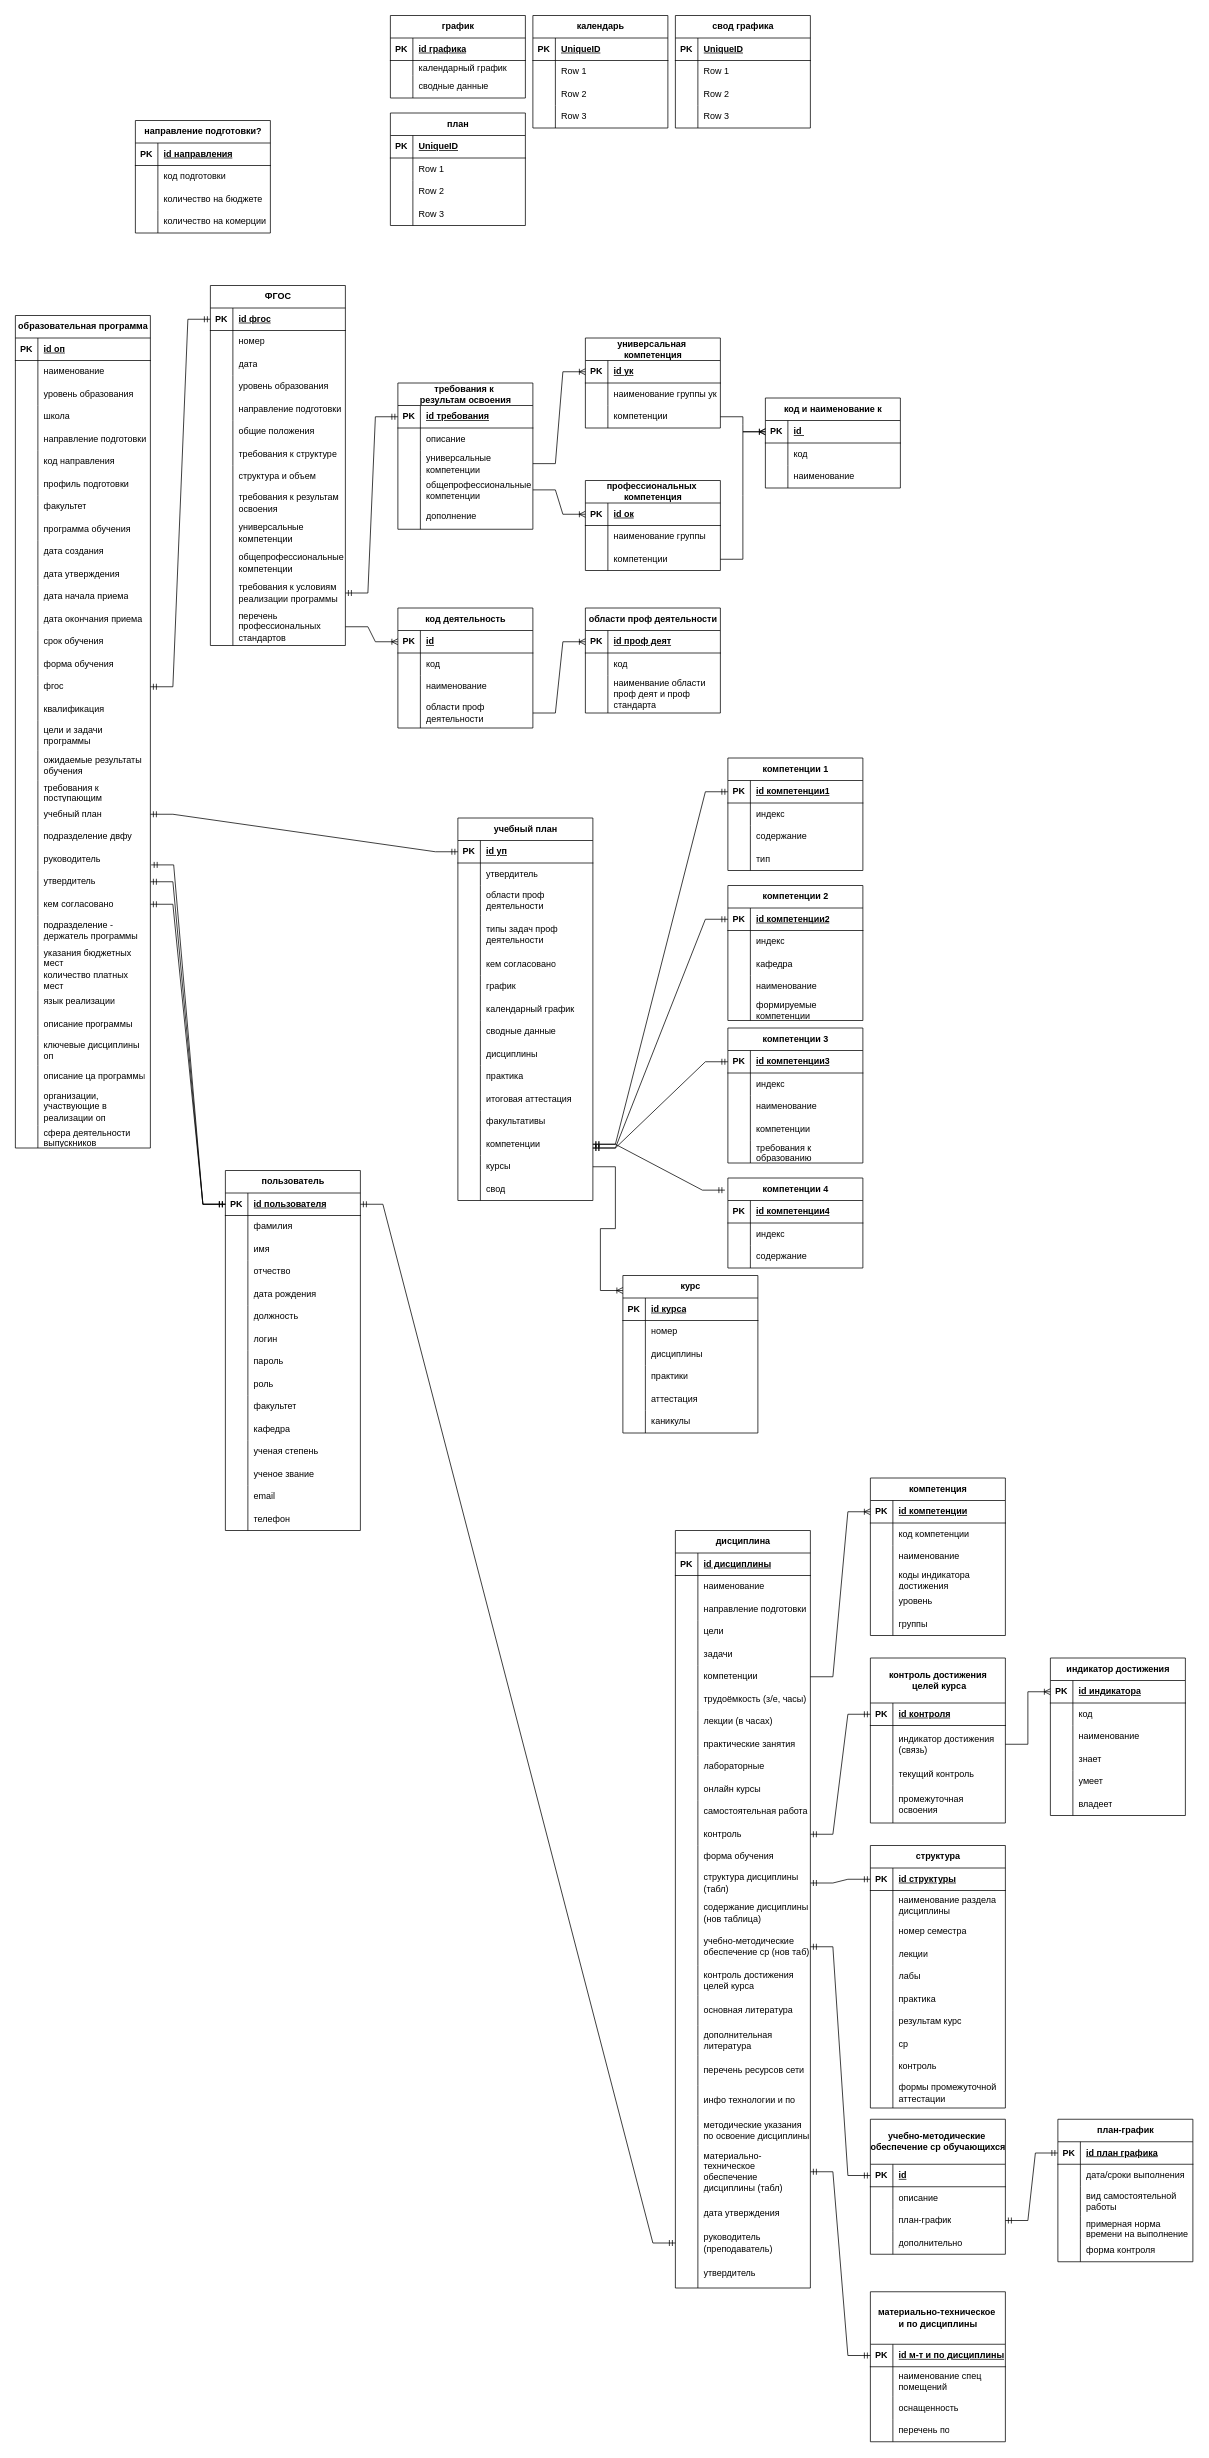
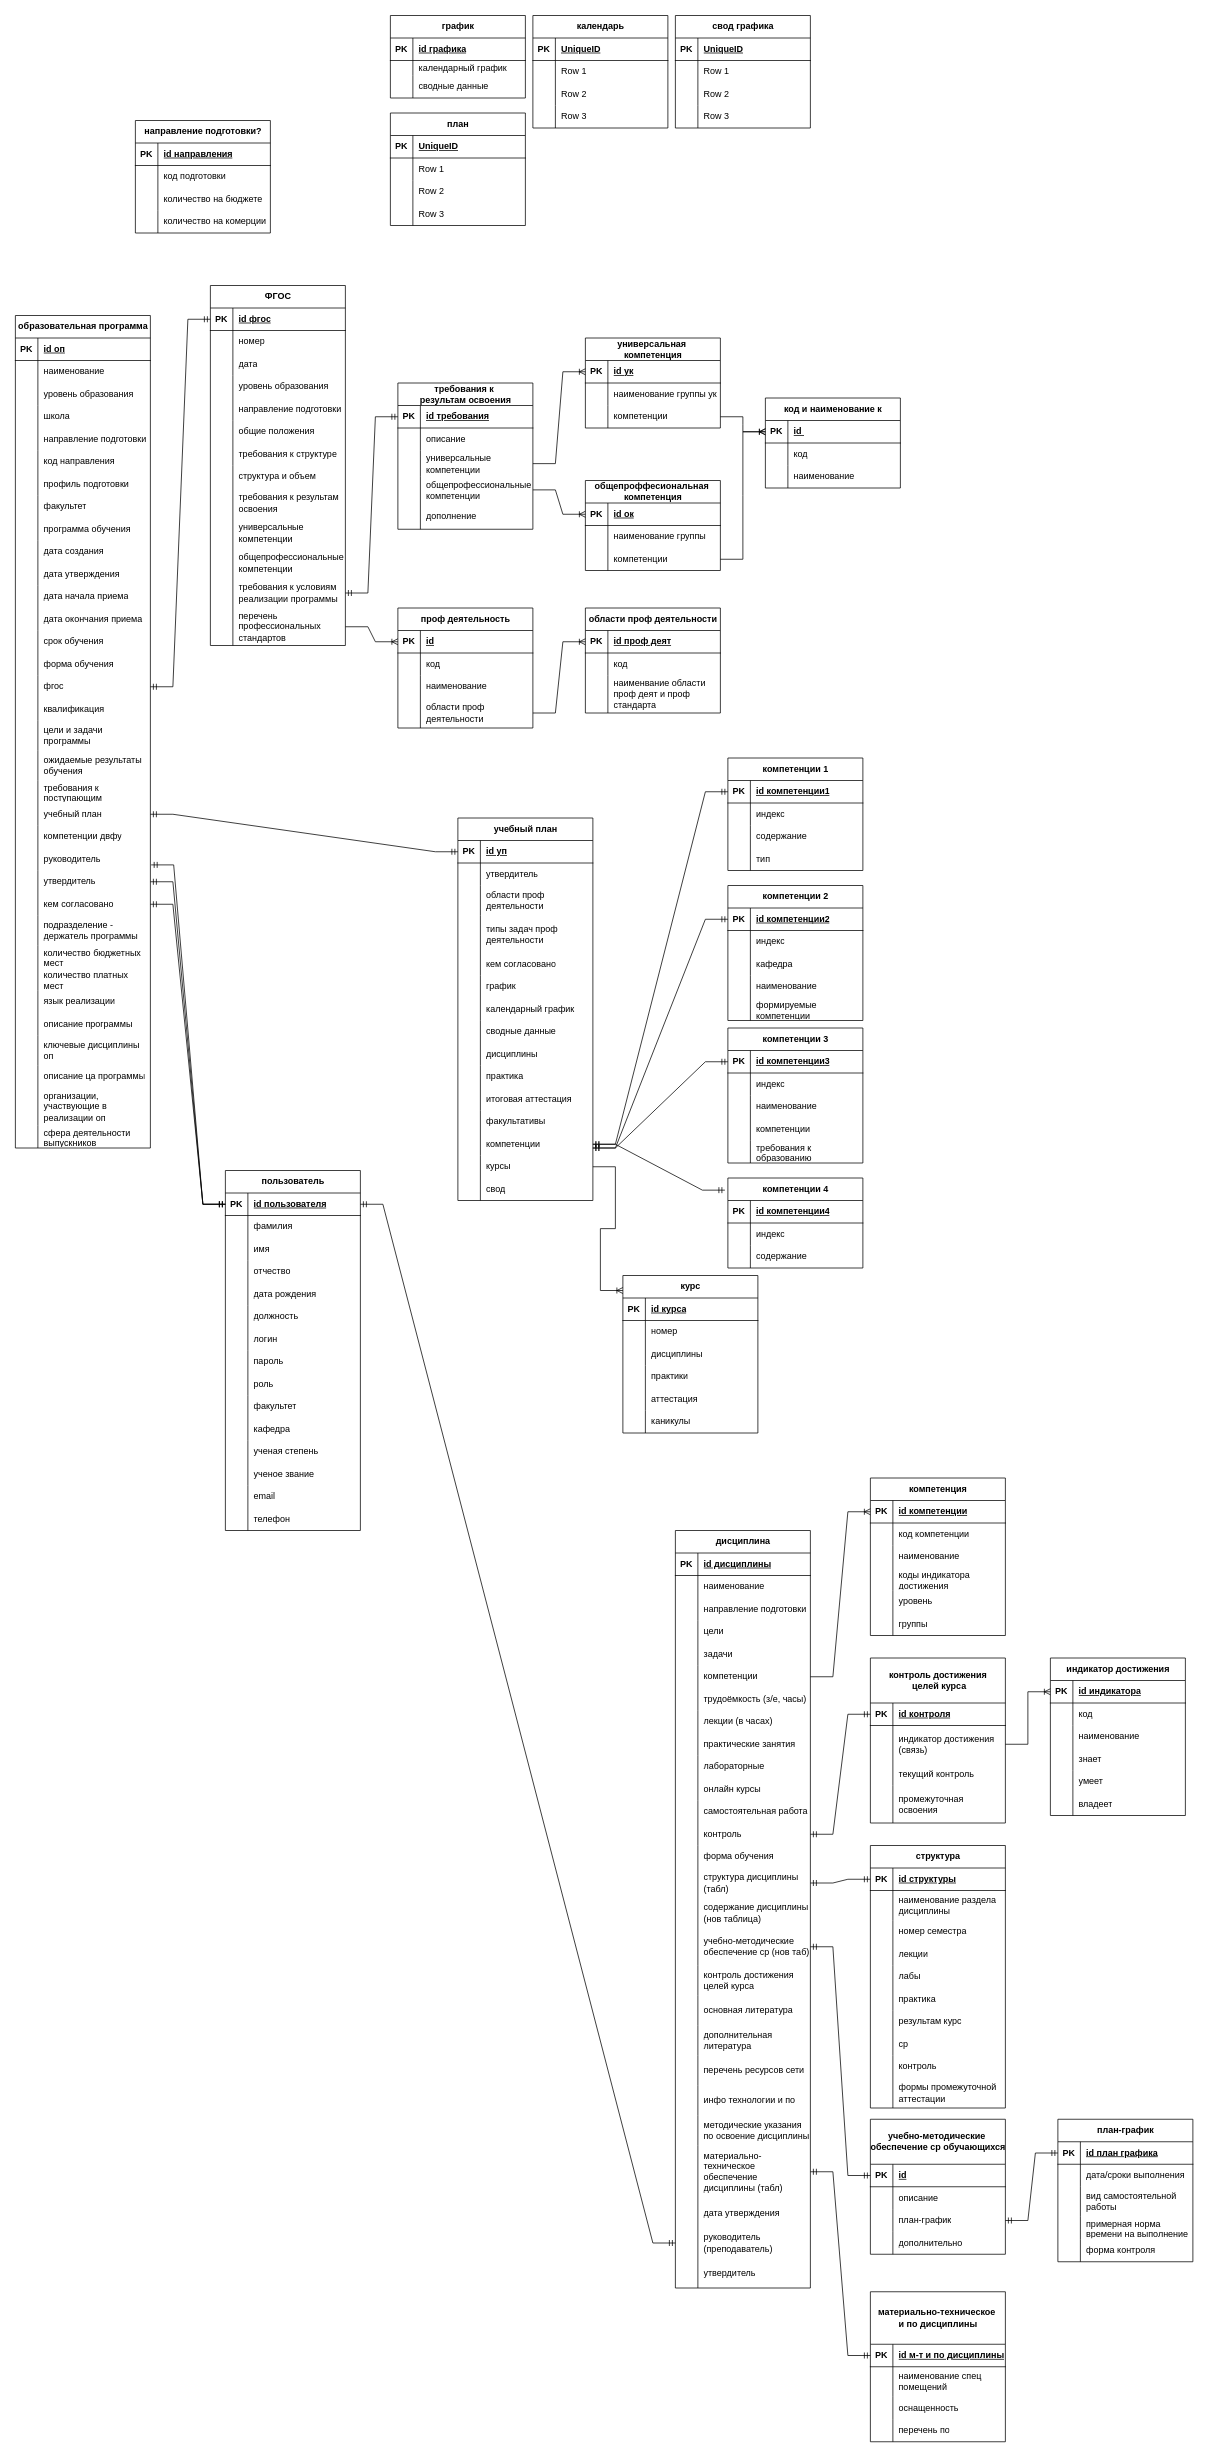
- <mxCell id="456" value="профессиональных&amp;nbsp;&lt;div&gt;компетенция&lt;/div&gt;" style="shape=table;startSize=30;container=1;collapsible=1;childLayout=tableLayout;fixedRows=1;rowLines=0;fontStyle=1;align=center;resizeLast=1;html=1;" parent="1" vertex="1"><mxGeometry x="780" y="640" width="180" height="120" as="geometry" /></mxCell>
+ <mxCell id="456" value="общепроффесиональная&amp;nbsp;&lt;div&gt;компетенция&lt;/div&gt;" style="shape=table;startSize=30;container=1;collapsible=1;childLayout=tableLayout;fixedRows=1;rowLines=0;fontStyle=1;align=center;resizeLast=1;html=1;" parent="1" vertex="1"><mxGeometry x="780" y="640" width="180" height="120" as="geometry" /></mxCell>
- <mxCell id="502" value="код деятельность" style="shape=table;startSize=30;container=1;collapsible=1;childLayout=tableLayout;fixedRows=1;rowLines=0;fontStyle=1;align=center;resizeLast=1;html=1;" parent="1" vertex="1"><mxGeometry x="530" y="810" width="180" height="160" as="geometry" /></mxCell>
+ <mxCell id="502" value="проф деятельность" style="shape=table;startSize=30;container=1;collapsible=1;childLayout=tableLayout;fixedRows=1;rowLines=0;fontStyle=1;align=center;resizeLast=1;html=1;" parent="1" vertex="1"><mxGeometry x="530" y="810" width="180" height="160" as="geometry" /></mxCell>
- <mxCell id="68" value="подразделение двфу" style="shape=partialRectangle;connectable=0;fillColor=none;top=0;left=0;bottom=0;right=0;align=left;spacingLeft=6;overflow=hidden;whiteSpace=wrap;html=1;" parent="66" vertex="1"><mxGeometry x="30" width="150" height="30" as="geometry"><mxRectangle width="150" height="30" as="alternateBounds" /></mxGeometry></mxCell>
+ <mxCell id="68" value="компетенции двфу" style="shape=partialRectangle;connectable=0;fillColor=none;top=0;left=0;bottom=0;right=0;align=left;spacingLeft=6;overflow=hidden;whiteSpace=wrap;html=1;" parent="66" vertex="1"><mxGeometry x="30" width="150" height="30" as="geometry"><mxRectangle width="150" height="30" as="alternateBounds" /></mxGeometry></mxCell>
- <mxCell id="83" value="указания бюджетных мест" style="shape=partialRectangle;connectable=0;fillColor=none;top=0;left=0;bottom=0;right=0;align=left;spacingLeft=6;overflow=hidden;whiteSpace=wrap;html=1;" parent="81" vertex="1"><mxGeometry x="30" width="150" height="30" as="geometry"><mxRectangle width="150" height="30" as="alternateBounds" /></mxGeometry></mxCell>
+ <mxCell id="83" value="количество бюджетных мест" style="shape=partialRectangle;connectable=0;fillColor=none;top=0;left=0;bottom=0;right=0;align=left;spacingLeft=6;overflow=hidden;whiteSpace=wrap;html=1;" parent="81" vertex="1"><mxGeometry x="30" width="150" height="30" as="geometry"><mxRectangle width="150" height="30" as="alternateBounds" /></mxGeometry></mxCell>
